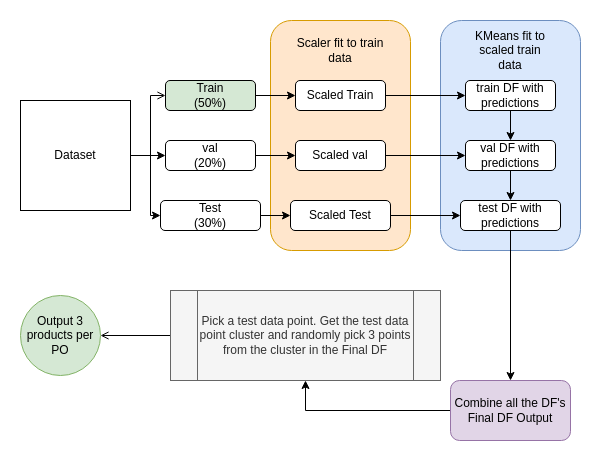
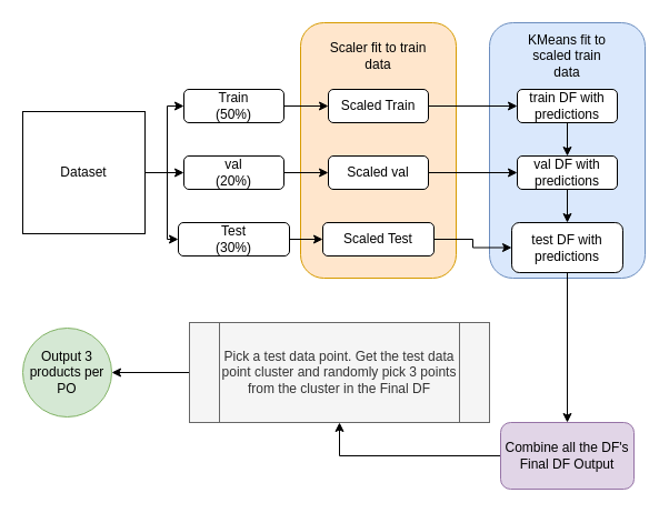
- <mxCell id="4" style="edgeStyle=orthogonalEdgeStyle;rounded=0;orthogonalLoop=1;jettySize=auto;html=1;exitX=1;exitY=0.5;exitDx=0;exitDy=0;entryX=0;entryY=0.5;entryDx=0;entryDy=0;endArrow=open;" edge="1" parent="1" source="7" target="9"><mxGeometry relative="1" as="geometry" /></mxCell>
+ <mxCell id="4" style="edgeStyle=orthogonalEdgeStyle;rounded=0;orthogonalLoop=1;jettySize=auto;html=1;exitX=1;exitY=0.5;exitDx=0;exitDy=0;entryX=0;entryY=0.5;entryDx=0;entryDy=0;" edge="1" parent="1" source="7" target="9"><mxGeometry relative="1" as="geometry" /></mxCell>
- <mxCell id="9" value="&lt;div&gt;Train&lt;/div&gt;&lt;div&gt;(50%)&lt;br&gt;&lt;/div&gt;" style="rounded=1;whiteSpace=wrap;html=1;fillColor=#d5e8d4;" vertex="1" parent="1"><mxGeometry x="165" y="80" width="90" height="30" as="geometry" /></mxCell>
+ <mxCell id="9" value="&lt;div&gt;Train&lt;/div&gt;&lt;div&gt;(50%)&lt;br&gt;&lt;/div&gt;" style="rounded=1;whiteSpace=wrap;html=1;" vertex="1" parent="1"><mxGeometry x="165" y="80" width="90" height="30" as="geometry" /></mxCell>
- <mxCell id="26" value="test DF with predictions" style="rounded=1;whiteSpace=wrap;html=1;" vertex="1" parent="1"><mxGeometry x="460" y="200" width="100" height="30" as="geometry" /></mxCell>
+ <mxCell id="26" value="test DF with predictions" style="rounded=1;whiteSpace=wrap;html=1;" vertex="1" parent="1"><mxGeometry x="460" y="200" width="100" height="45" as="geometry" /></mxCell>
- <mxCell id="30" style="edgeStyle=orthogonalEdgeStyle;rounded=0;orthogonalLoop=1;jettySize=auto;html=1;exitX=0;exitY=0.5;exitDx=0;exitDy=0;entryX=1;entryY=0.5;entryDx=0;entryDy=0;endArrow=open;" edge="1" parent="1" source="31" target="32"><mxGeometry relative="1" as="geometry" /></mxCell>
+ <mxCell id="30" style="edgeStyle=orthogonalEdgeStyle;rounded=0;orthogonalLoop=1;jettySize=auto;html=1;exitX=0;exitY=0.5;exitDx=0;exitDy=0;entryX=1;entryY=0.5;entryDx=0;entryDy=0;" edge="1" parent="1" source="31" target="32"><mxGeometry relative="1" as="geometry" /></mxCell>
